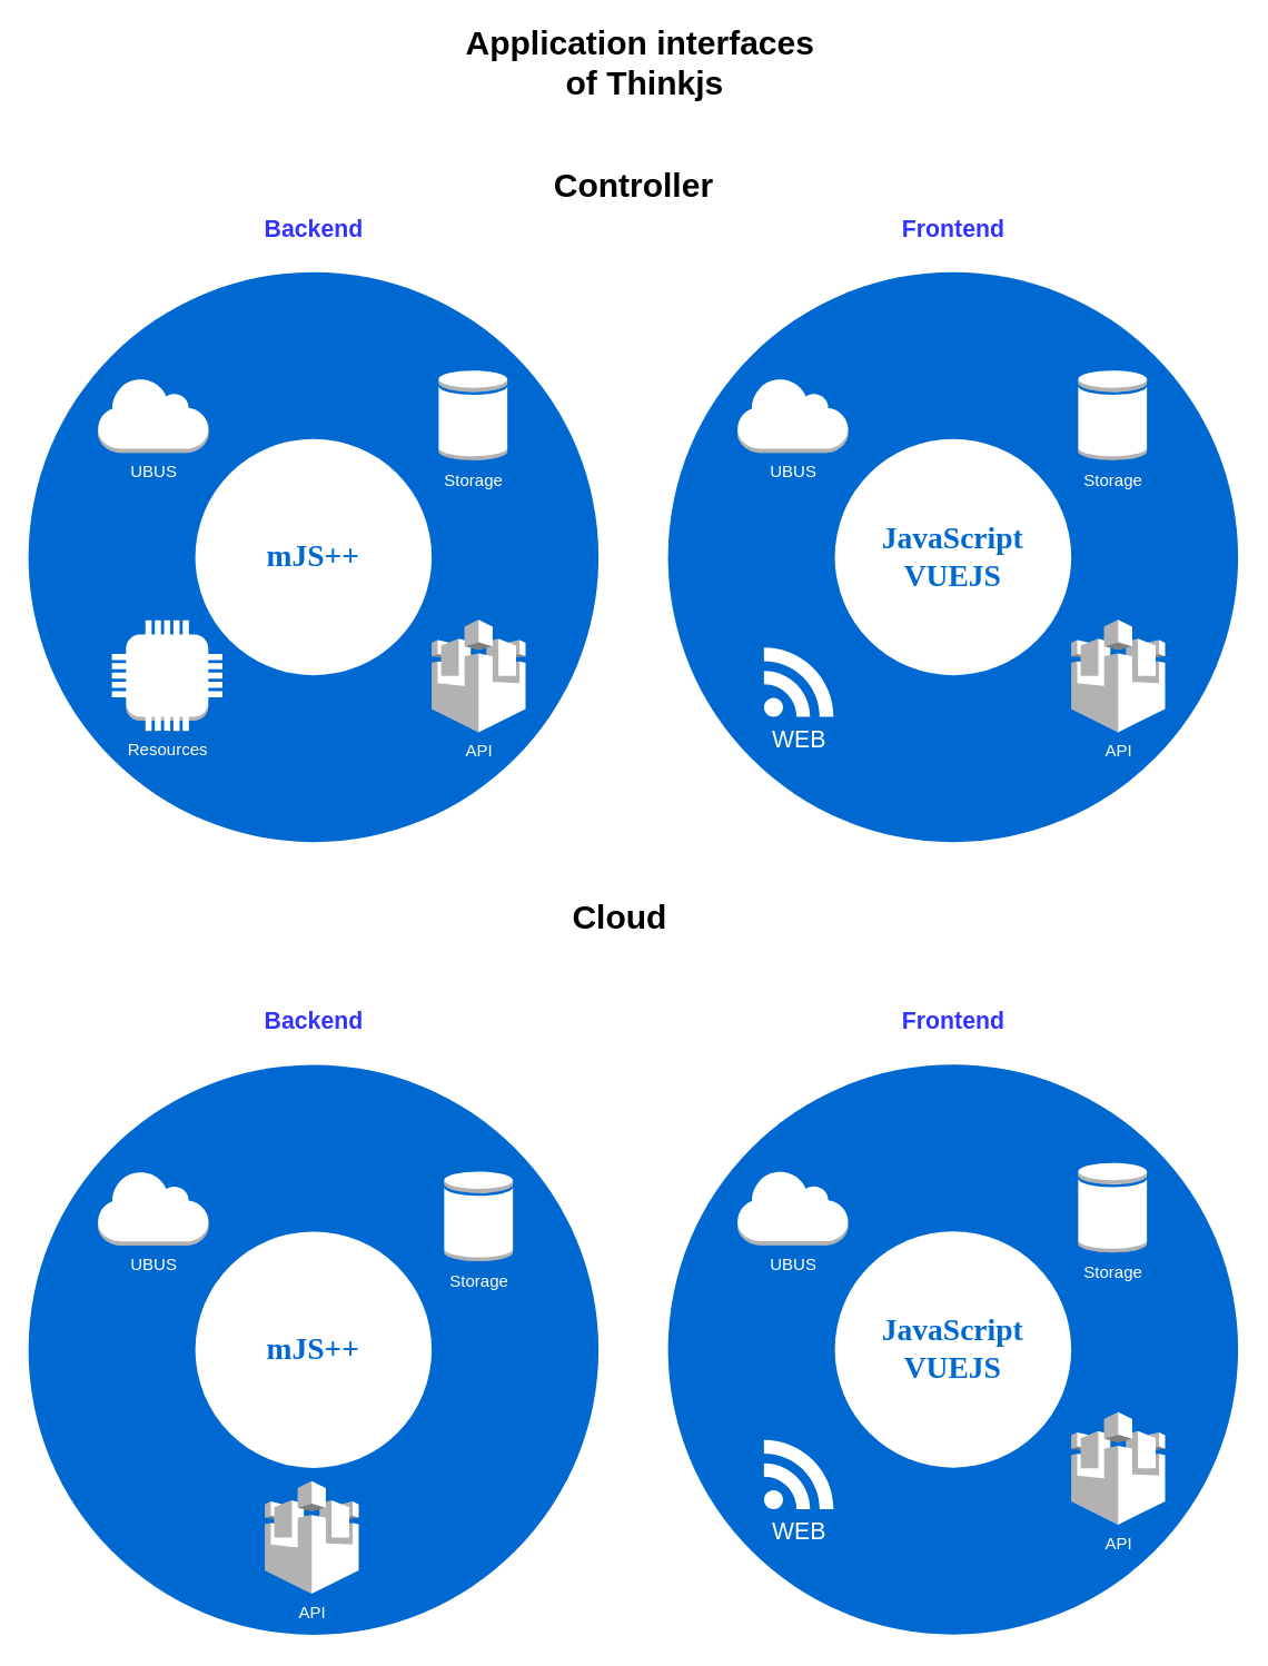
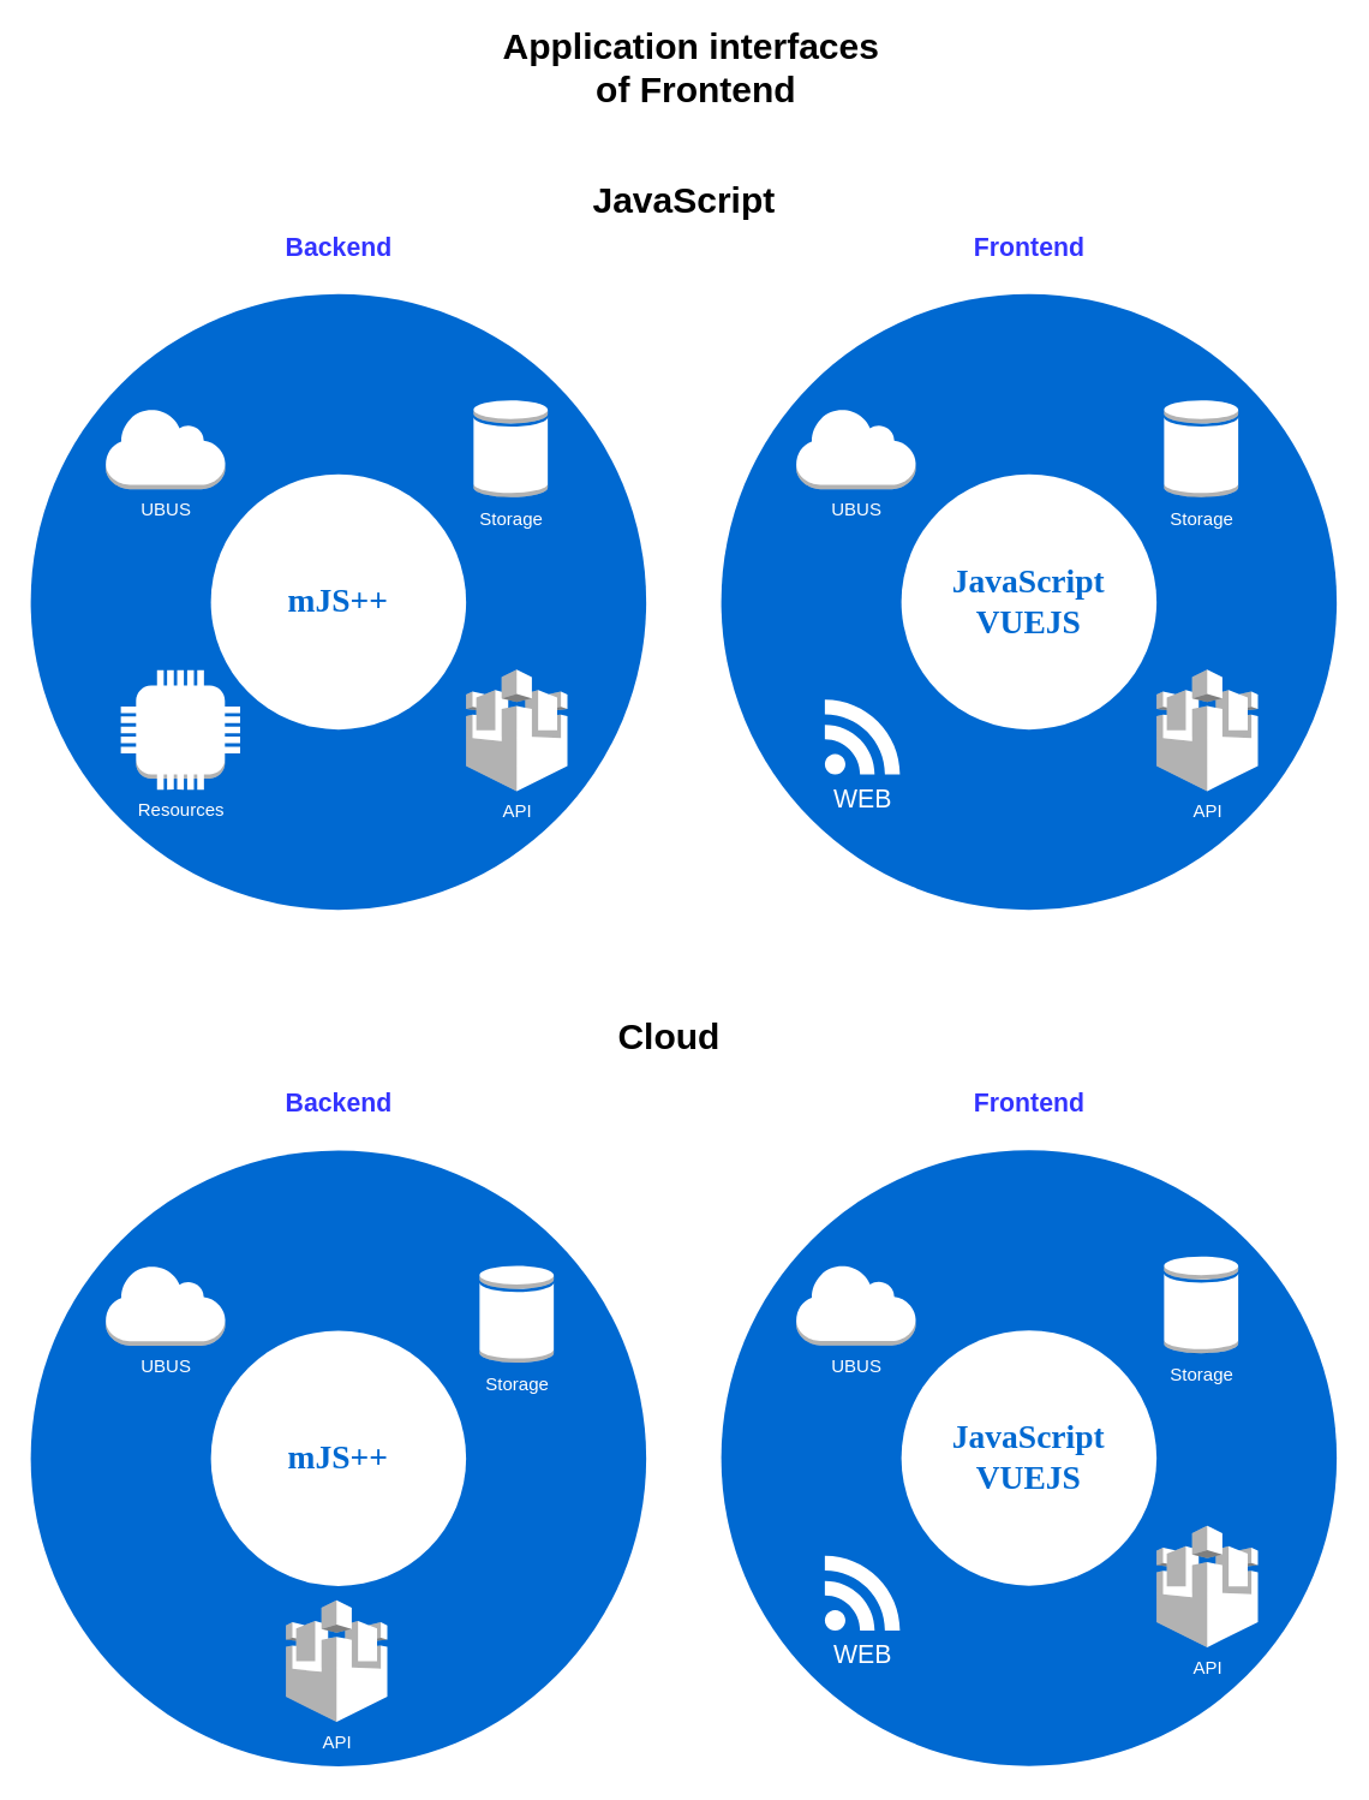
- <mxCell id="4" value="Application interfaces&amp;nbsp;&lt;br&gt;of Thinkjs" style="text;strokeColor=none;fillColor=none;html=1;fontSize=24;fontStyle=1;verticalAlign=middle;align=center;" vertex="1" parent="1"><mxGeometry x="35" y="20" width="855" height="50" as="geometry" /></mxCell>
+ <mxCell id="4" value="Application interfaces&amp;nbsp;&lt;br&gt;of Frontend" style="text;strokeColor=none;fillColor=none;html=1;fontSize=24;fontStyle=1;verticalAlign=middle;align=center;" vertex="1" parent="1"><mxGeometry x="35" y="20" width="855" height="50" as="geometry" /></mxCell>
- <mxCell id="17" value="Controller" style="text;strokeColor=none;fillColor=none;html=1;fontSize=24;fontStyle=1;verticalAlign=middle;align=center;" vertex="1" parent="1"><mxGeometry x="30" y="108" width="850" height="50" as="geometry" /></mxCell>
+ <mxCell id="17" value="JavaScript" style="text;strokeColor=none;fillColor=none;html=1;fontSize=24;fontStyle=1;verticalAlign=middle;align=center;" vertex="1" parent="1"><mxGeometry x="30" y="108" width="850" height="50" as="geometry" /></mxCell>
- <mxCell id="18" value="Cloud" style="text;strokeColor=none;fillColor=none;html=1;fontSize=24;fontStyle=1;verticalAlign=middle;align=center;" vertex="1" parent="1"><mxGeometry x="20" y="635" width="850" height="50" as="geometry" /></mxCell>
+ <mxCell id="18" value="Cloud" style="text;strokeColor=none;fillColor=none;html=1;fontSize=24;fontStyle=1;verticalAlign=middle;align=center;" vertex="1" parent="1"><mxGeometry x="20" y="665" width="850" height="50" as="geometry" /></mxCell>
